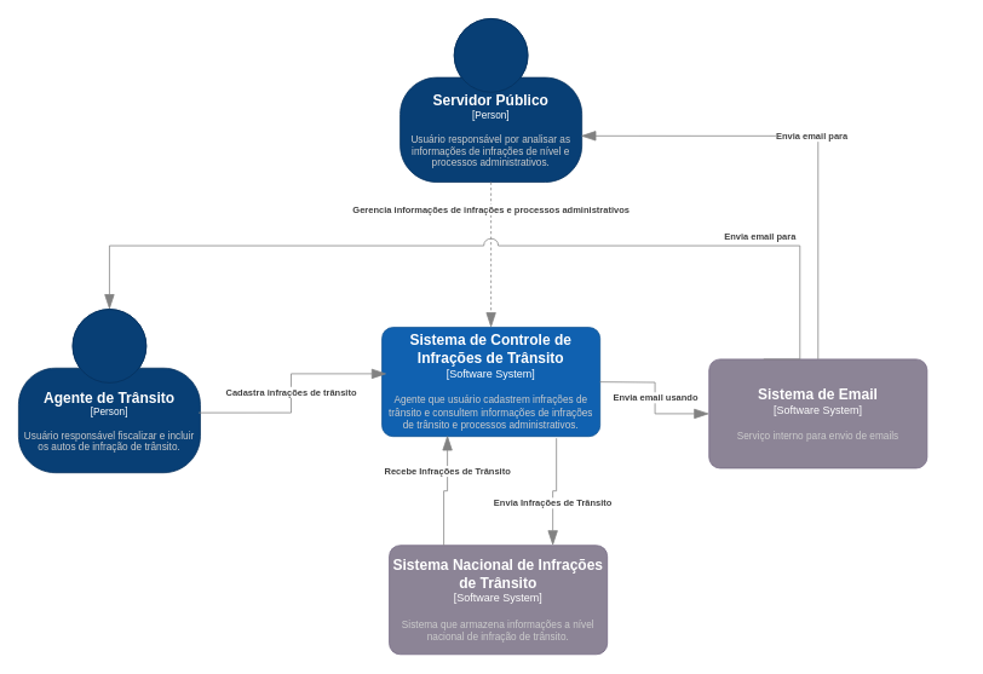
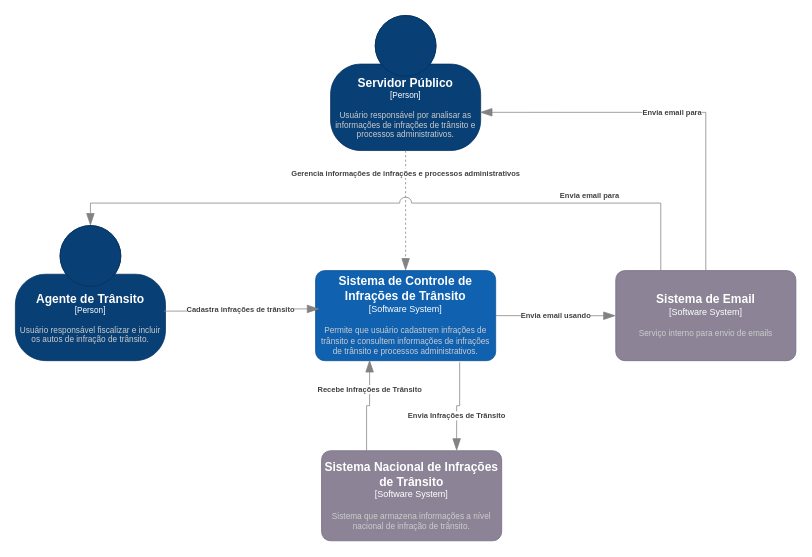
- <mxCell id="2" value="&lt;font style=&quot;font-size: 16px&quot;&gt;&lt;b&gt;Servidor Público&lt;/b&gt;&lt;/font&gt;&lt;div&gt;[Person]&lt;/div&gt;&lt;br&gt;&lt;div&gt;&lt;font style=&quot;font-size: 11px&quot;&gt;&lt;font color=&quot;#cccccc&quot;&gt;Usuário responsável por analisar as informações de infrações de nível e processos administrativos.&lt;/font&gt;&lt;/div&gt;" style="html=1;fontSize=11;dashed=0;whiteSpace=wrap;fillColor=#083F75;strokeColor=#06315C;fontColor=#ffffff;shape=mxgraph.c4.person2;align=center;metaEdit=1;points=[[0.5,0,0],[1,0.5,0],[1,0.75,0],[0.75,1,0],[0.5,1,0],[0.25,1,0],[0,0.75,0],[0,0.5,0]];resizable=0;" parent="1" vertex="1"><mxGeometry x="440" y="20" width="200" height="180" as="geometry" /></mxCell>
+ <mxCell id="2" value="&lt;font style=&quot;font-size: 16px&quot;&gt;&lt;b&gt;Servidor Público&lt;/b&gt;&lt;/font&gt;&lt;div&gt;[Person]&lt;/div&gt;&lt;br&gt;&lt;div&gt;&lt;font style=&quot;font-size: 11px&quot;&gt;&lt;font color=&quot;#cccccc&quot;&gt;Usuário responsável por analisar as informações de infrações de trânsito e processos administrativos.&lt;/font&gt;&lt;/div&gt;" style="html=1;fontSize=11;dashed=0;whiteSpace=wrap;fillColor=#083F75;strokeColor=#06315C;fontColor=#ffffff;shape=mxgraph.c4.person2;align=center;metaEdit=1;points=[[0.5,0,0],[1,0.5,0],[1,0.75,0],[0.75,1,0],[0.5,1,0],[0.25,1,0],[0,0.75,0],[0,0.5,0]];resizable=0;" parent="1" vertex="1"><mxGeometry x="440" y="20" width="200" height="180" as="geometry" /></mxCell>
- <mxCell id="3" value="&lt;font style=&quot;font-size: 16px&quot;&gt;&lt;b&gt;Sistema de Controle de Infrações de Trânsito&lt;/b&gt;&lt;/font&gt;&lt;div&gt;[Software System]&lt;/div&gt;&lt;br&gt;&lt;div&gt;&lt;font style=&quot;font-size: 11px&quot;&gt;&lt;font color=&quot;#cccccc&quot;&gt;Agente que usuário cadastrem infrações de trânsito e consultem informações de infrações de trânsito e processos administrativos.&lt;/font&gt;&lt;/div&gt;" style="rounded=1;whiteSpace=wrap;html=1;labelBackgroundColor=none;fillColor=#1061B0;fontColor=#ffffff;align=center;arcSize=10;strokeColor=#0D5091;metaEdit=1;resizable=0;points=[[0.25,0,0],[0.5,0,0],[0.75,0,0],[1,0.25,0],[1,0.5,0],[1,0.75,0],[0.75,1,0],[0.5,1,0],[0.25,1,0],[0,0.75,0],[0,0.5,0],[0,0.25,0]];" parent="1" vertex="1"><mxGeometry x="420" y="360" width="240" height="120" as="geometry" /></mxCell>
+ <mxCell id="3" value="&lt;font style=&quot;font-size: 16px&quot;&gt;&lt;b&gt;Sistema de Controle de Infrações de Trânsito&lt;/b&gt;&lt;/font&gt;&lt;div&gt;[Software System]&lt;/div&gt;&lt;br&gt;&lt;div&gt;&lt;font style=&quot;font-size: 11px&quot;&gt;&lt;font color=&quot;#cccccc&quot;&gt;Permite que usuário cadastrem infrações de trânsito e consultem informações de infrações de trânsito e processos administrativos.&lt;/font&gt;&lt;/div&gt;" style="rounded=1;whiteSpace=wrap;html=1;labelBackgroundColor=none;fillColor=#1061B0;fontColor=#ffffff;align=center;arcSize=10;strokeColor=#0D5091;metaEdit=1;resizable=0;points=[[0.25,0,0],[0.5,0,0],[0.75,0,0],[1,0.25,0],[1,0.5,0],[1,0.75,0],[0.75,1,0],[0.5,1,0],[0.25,1,0],[0,0.75,0],[0,0.5,0],[0,0.25,0]];" parent="1" vertex="1"><mxGeometry x="420" y="360" width="240" height="120" as="geometry" /></mxCell>
- <mxCell id="5" value="&lt;font style=&quot;font-size: 16px&quot;&gt;&lt;b&gt;Agente de Trânsito&lt;/b&gt;&lt;/font&gt;&lt;div&gt;[Person]&lt;/div&gt;&lt;br&gt;&lt;div&gt;&lt;font style=&quot;font-size: 11px&quot;&gt;&lt;font color=&quot;#cccccc&quot;&gt;Usuário responsável fiscalizar e incluir os autos de infração de trânsito.&lt;/font&gt;&lt;/div&gt;" style="html=1;fontSize=11;dashed=0;whiteSpace=wrap;fillColor=#083F75;strokeColor=#06315C;fontColor=#ffffff;shape=mxgraph.c4.person2;align=center;metaEdit=1;points=[[0.5,0,0],[1,0.5,0],[1,0.75,0],[0.75,1,0],[0.5,1,0],[0.25,1,0],[0,0.75,0],[0,0.5,0]];resizable=0;" parent="1" vertex="1"><mxGeometry x="20" y="340" width="200" height="180" as="geometry" /></mxCell>
+ <mxCell id="5" value="&lt;font style=&quot;font-size: 16px&quot;&gt;&lt;b&gt;Agente de Trânsito&lt;/b&gt;&lt;/font&gt;&lt;div&gt;[Person]&lt;/div&gt;&lt;br&gt;&lt;div&gt;&lt;font style=&quot;font-size: 11px&quot;&gt;&lt;font color=&quot;#cccccc&quot;&gt;Usuário responsável fiscalizar e incluir os autos de infração de trânsito.&lt;/font&gt;&lt;/div&gt;" style="html=1;fontSize=11;dashed=0;whiteSpace=wrap;fillColor=#083F75;strokeColor=#06315C;fontColor=#ffffff;shape=mxgraph.c4.person2;align=center;metaEdit=1;points=[[0.5,0,0],[1,0.5,0],[1,0.75,0],[0.75,1,0],[0.5,1,0],[0.25,1,0],[0,0.75,0],[0,0.5,0]];resizable=0;" parent="1" vertex="1"><mxGeometry x="20" y="300" width="200" height="180" as="geometry" /></mxCell>
- <mxCell id="10" value="&lt;font style=&quot;font-size: 16px&quot;&gt;&lt;b&gt;Sistema de Email&lt;/b&gt;&lt;/font&gt;&lt;div&gt;[Software System]&lt;/div&gt;&lt;br&gt;&lt;div&gt;&lt;font style=&quot;font-size: 11px&quot;&gt;&lt;font color=&quot;#cccccc&quot;&gt;Serviço interno para envio de emails&lt;/font&gt;&lt;/div&gt;" style="rounded=1;whiteSpace=wrap;html=1;labelBackgroundColor=none;fillColor=#8C8496;fontColor=#ffffff;align=center;arcSize=10;strokeColor=#736782;metaEdit=1;resizable=0;points=[[0.25,0,0],[0.5,0,0],[0.75,0,0],[1,0.25,0],[1,0.5,0],[1,0.75,0],[0.75,1,0],[0.5,1,0],[0.25,1,0],[0,0.75,0],[0,0.5,0],[0,0.25,0]];" parent="1" vertex="1"><mxGeometry x="780" y="395" width="240" height="120" as="geometry" /></mxCell>
+ <mxCell id="10" value="&lt;font style=&quot;font-size: 16px&quot;&gt;&lt;b&gt;Sistema de Email&lt;/b&gt;&lt;/font&gt;&lt;div&gt;[Software System]&lt;/div&gt;&lt;br&gt;&lt;div&gt;&lt;font style=&quot;font-size: 11px&quot;&gt;&lt;font color=&quot;#cccccc&quot;&gt;Serviço interno para envio de emails&lt;/font&gt;&lt;/div&gt;" style="rounded=1;whiteSpace=wrap;html=1;labelBackgroundColor=none;fillColor=#8C8496;fontColor=#ffffff;align=center;arcSize=10;strokeColor=#736782;metaEdit=1;resizable=0;points=[[0.25,0,0],[0.5,0,0],[0.75,0,0],[1,0.25,0],[1,0.5,0],[1,0.75,0],[0.75,1,0],[0.5,1,0],[0.25,1,0],[0,0.75,0],[0,0.5,0],[0,0.25,0]];" parent="1" vertex="1"><mxGeometry x="820" y="360" width="240" height="120" as="geometry" /></mxCell>
